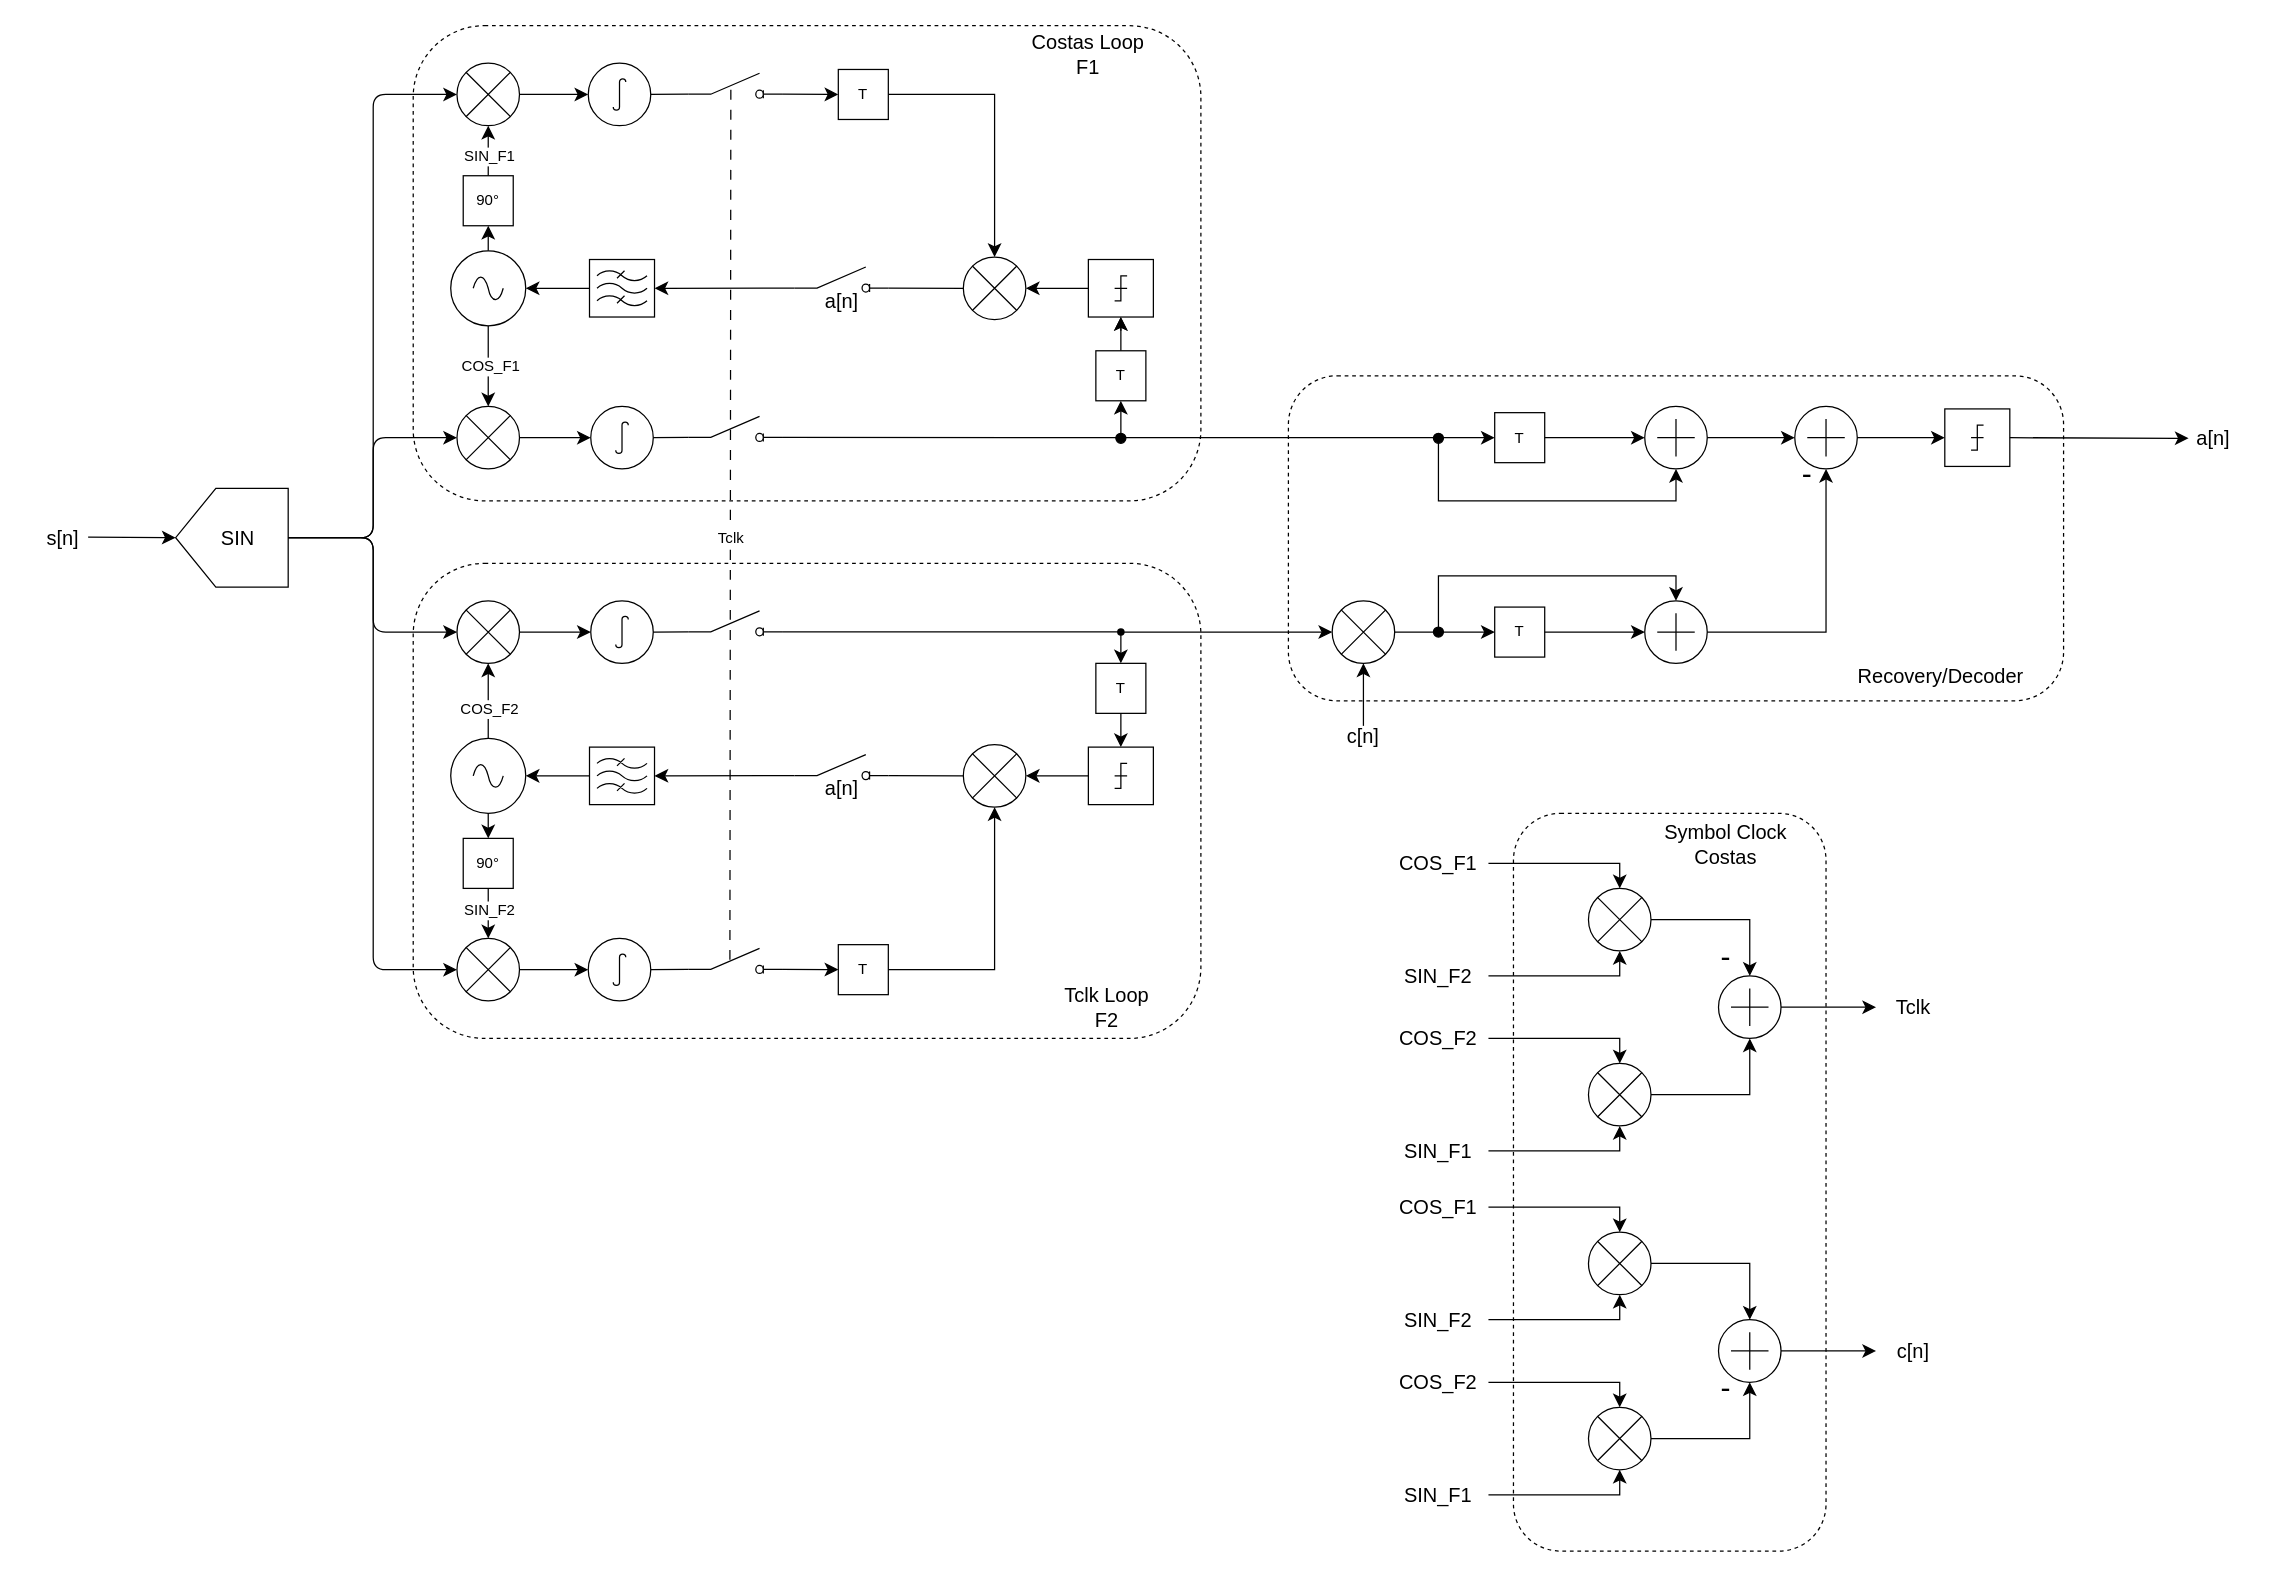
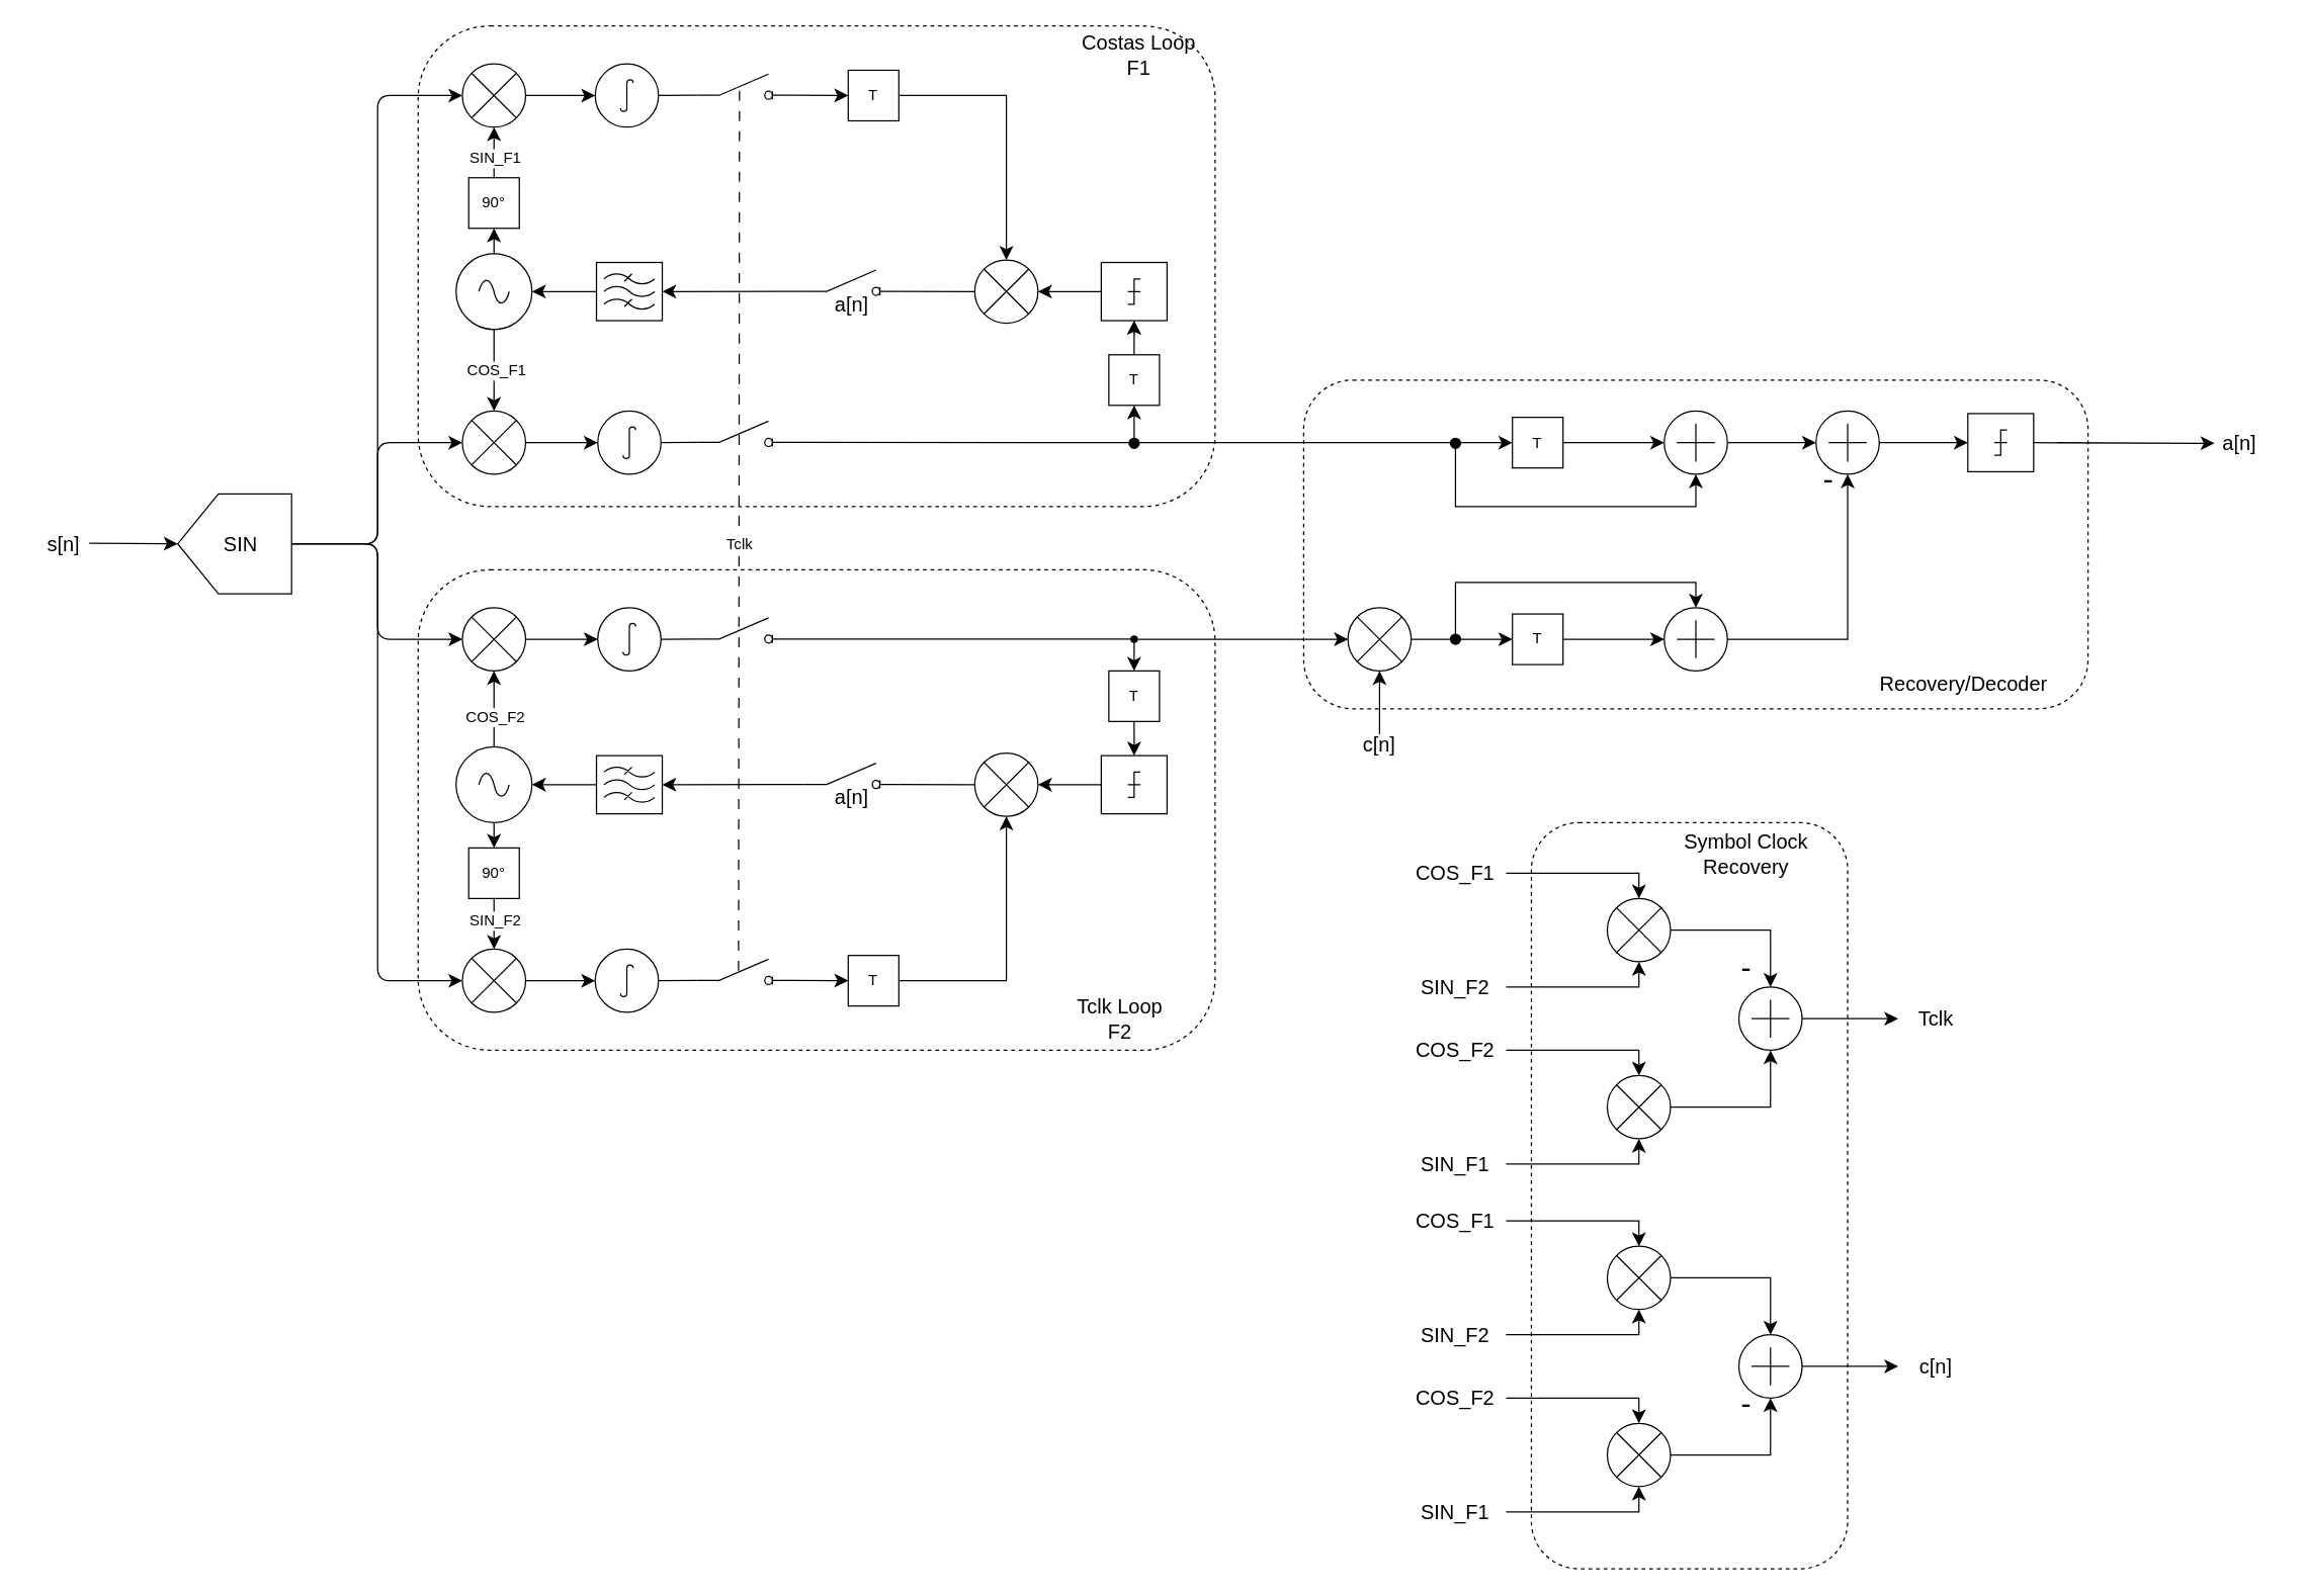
- <mxCell id="79" value="Costas Loop&lt;div&gt;F1&lt;/div&gt;" style="text;strokeColor=none;fillColor=none;html=1;align=center;verticalAlign=middle;whiteSpace=wrap;rounded=0;fontSize=16;" vertex="1" parent="1"><mxGeometry x="815" y="28" width="110" height="30" as="geometry" /></mxCell>
+ <mxCell id="79" value="Costas Loop&lt;div&gt;F1&lt;/div&gt;" style="text;strokeColor=none;fillColor=none;html=1;align=center;verticalAlign=middle;whiteSpace=wrap;rounded=0;fontSize=16;" vertex="1" parent="1"><mxGeometry x="845" y="28" width="110" height="30" as="geometry" /></mxCell>
- <mxCell id="140" value="Symbol Clock Costas" style="text;strokeColor=none;fillColor=none;html=1;align=center;verticalAlign=middle;whiteSpace=wrap;rounded=0;fontSize=16;" vertex="1" parent="1"><mxGeometry x="1325" y="660" width="110" height="30" as="geometry" /></mxCell>
+ <mxCell id="140" value="Symbol Clock Recovery" style="text;strokeColor=none;fillColor=none;html=1;align=center;verticalAlign=middle;whiteSpace=wrap;rounded=0;fontSize=16;" vertex="1" parent="1"><mxGeometry x="1325" y="660" width="110" height="30" as="geometry" /></mxCell>
